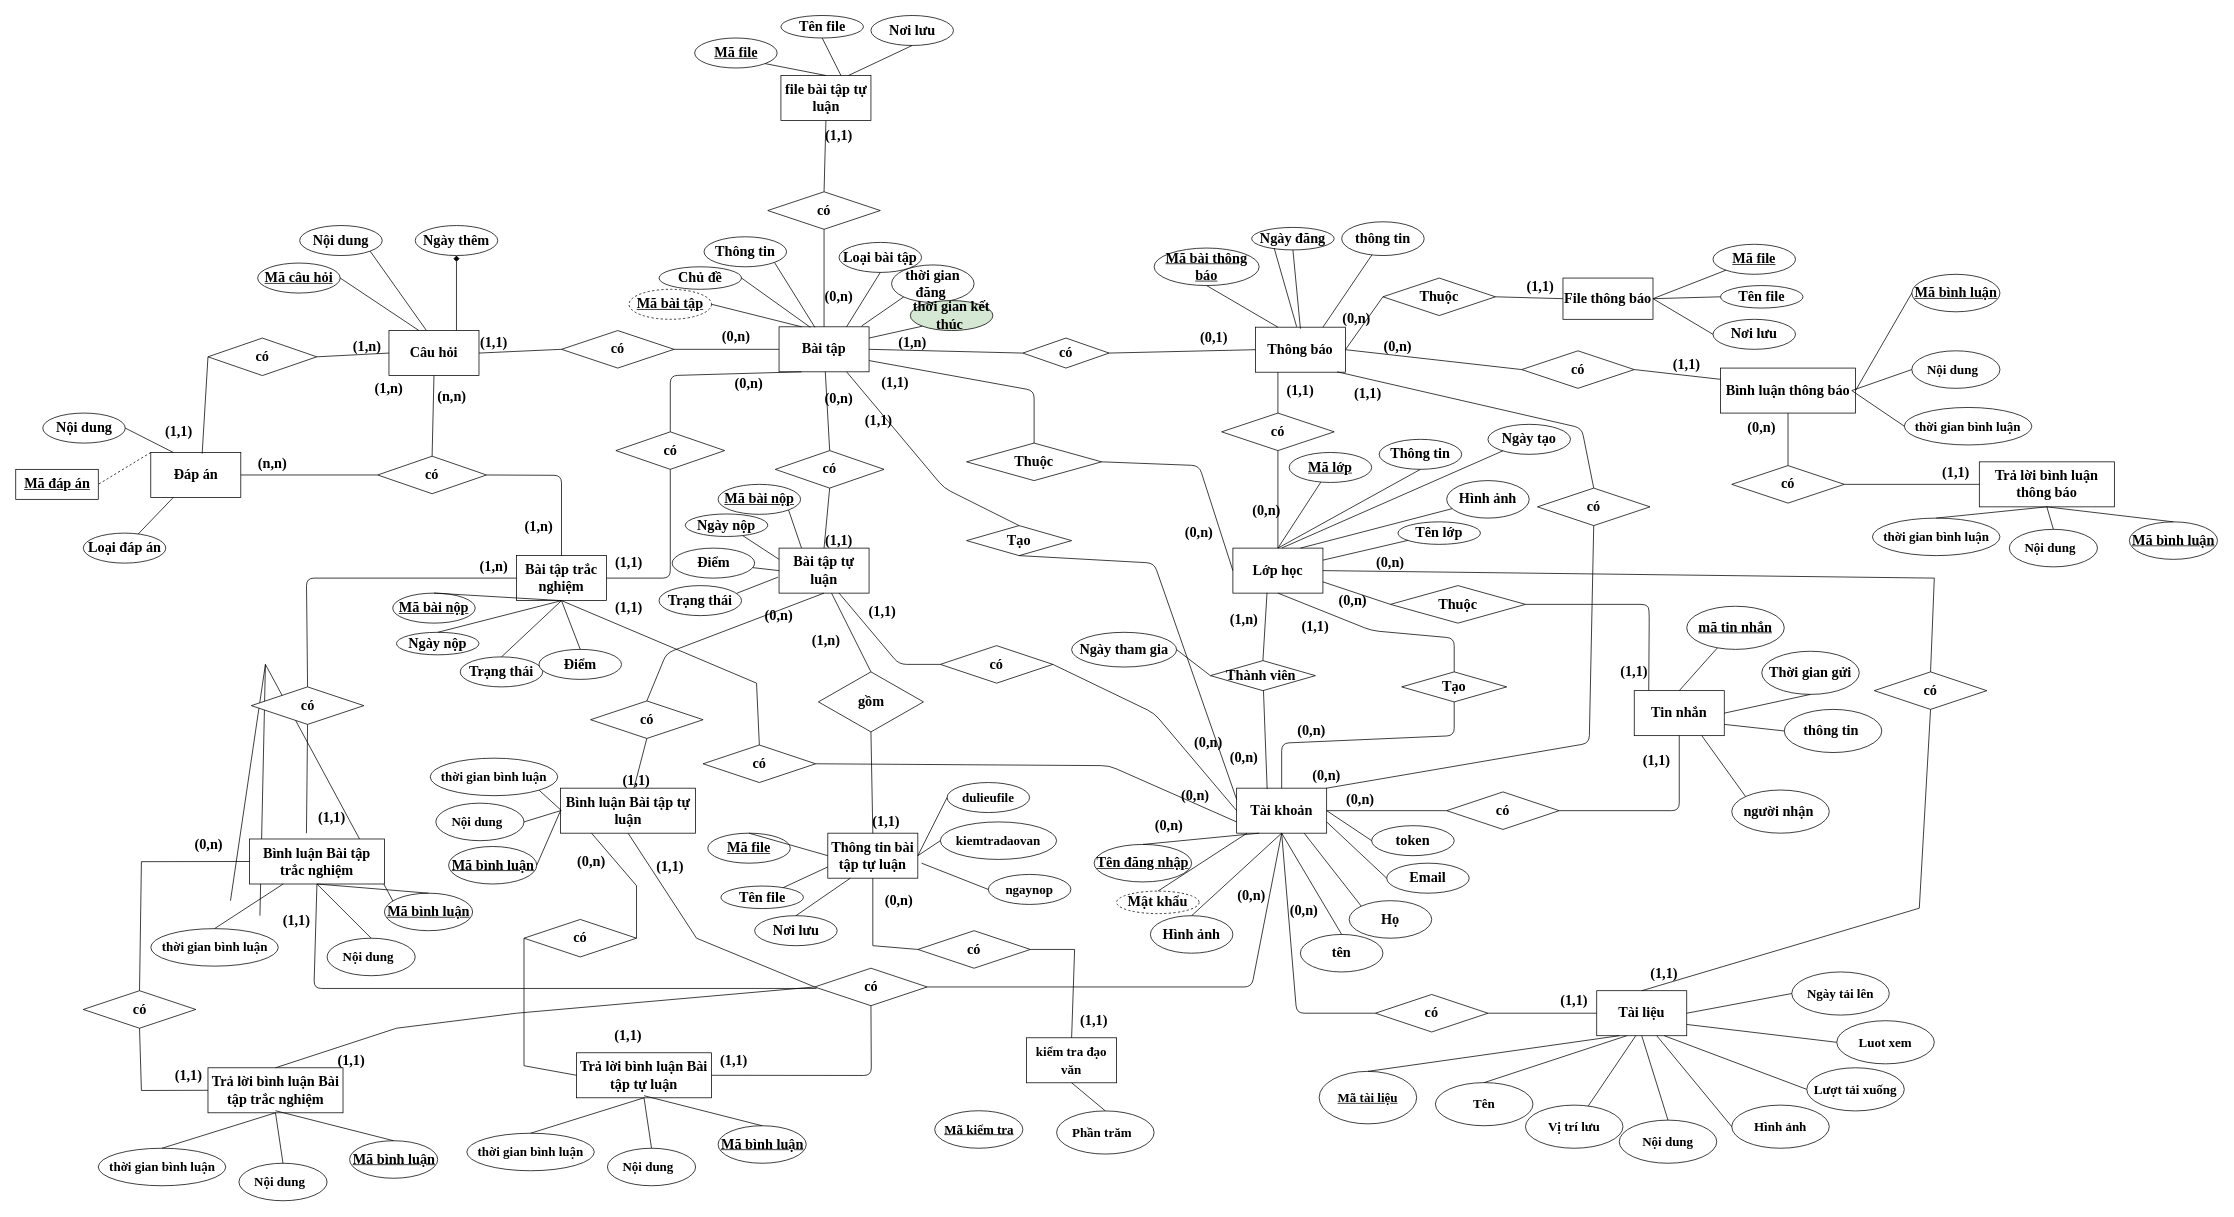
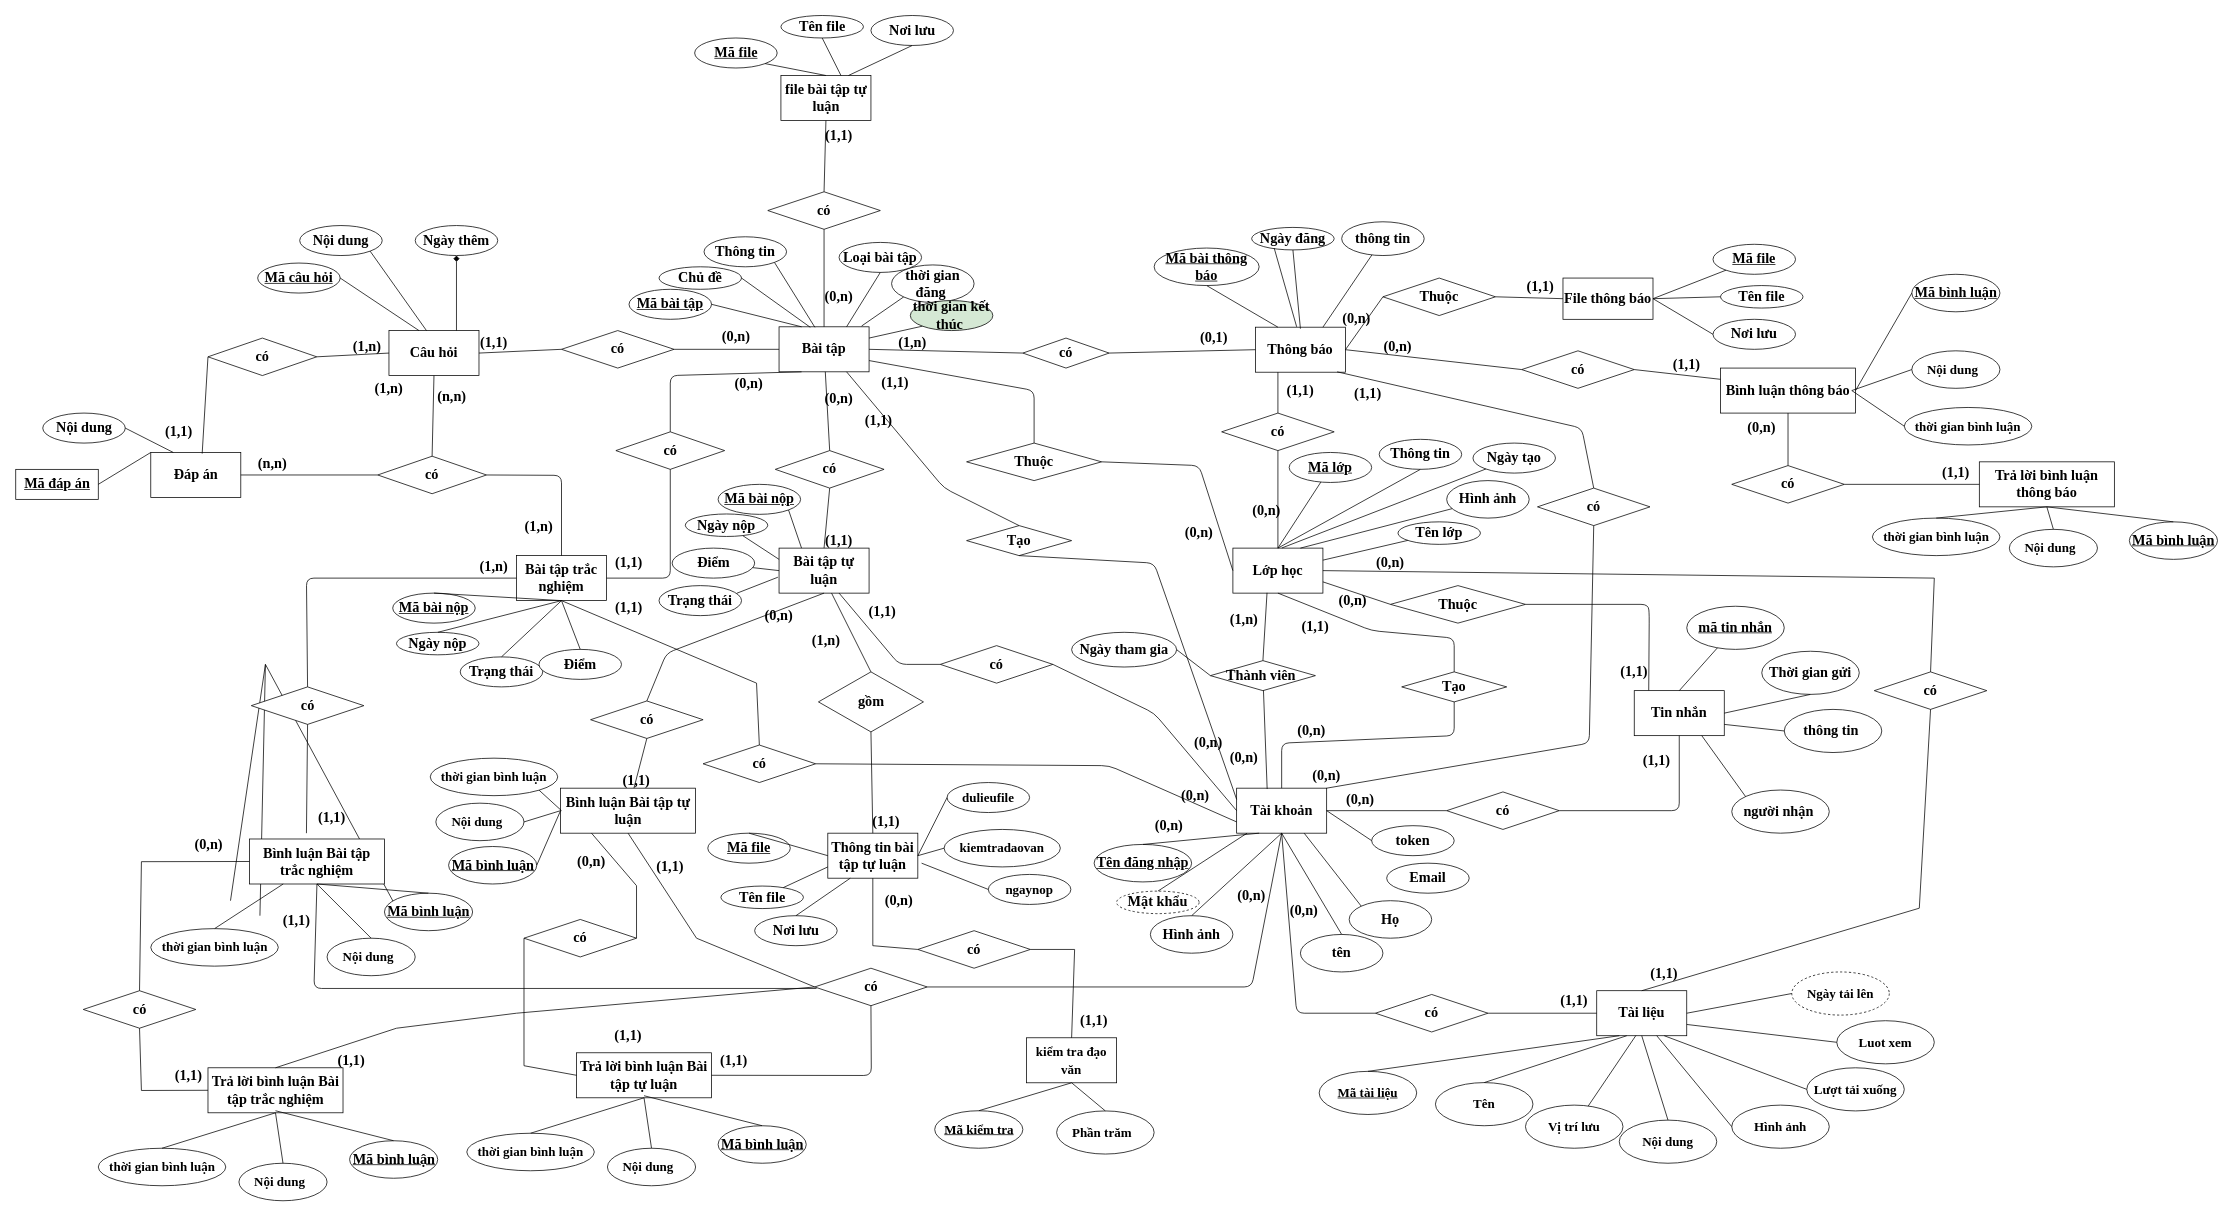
- <mxCell id="4" value="Mã bài tập" style="ellipse;whiteSpace=wrap;html=1;fontSize=19;fontFamily=Times New Roman;fontStyle=5;dashed=1;" parent="1" vertex="1"><mxGeometry x="838" y="385" width="110" height="40" as="geometry" /></mxCell>
+ <mxCell id="4" value="Mã bài tập" style="ellipse;whiteSpace=wrap;html=1;fontSize=19;fontFamily=Times New Roman;fontStyle=5" parent="1" vertex="1"><mxGeometry x="838" y="385" width="110" height="40" as="geometry" /></mxCell>
- <mxCell id="14" value="Ngày tạo" style="ellipse;whiteSpace=wrap;html=1;fontSize=19;fontFamily=Times New Roman;fontStyle=1" parent="1" vertex="1"><mxGeometry x="1983" y="565" width="110" height="40" as="geometry" /></mxCell>
+ <mxCell id="14" value="Ngày tạo" style="ellipse;whiteSpace=wrap;html=1;fontSize=19;fontFamily=Times New Roman;fontStyle=1" parent="1" vertex="1"><mxGeometry x="1963" y="590" width="110" height="40" as="geometry" /></mxCell>
- <mxCell id="64" value="" style="endArrow=none;html=1;fontSize=19;entryX=1;entryY=0.5;entryDx=0;entryDy=0;exitX=0;exitY=0;exitDx=0;exitDy=0;fontFamily=Times New Roman;fontStyle=1;dashed=1;" parent="1" source="18" target="42" edge="1"><mxGeometry width="50" height="50" relative="1" as="geometry"><mxPoint x="270.5" y="652.5" as="sourcePoint" /><mxPoint x="320.5" y="602.5" as="targetPoint" /></mxGeometry></mxCell>
+ <mxCell id="64" value="" style="endArrow=none;html=1;fontSize=19;entryX=1;entryY=0.5;entryDx=0;entryDy=0;exitX=0;exitY=0;exitDx=0;exitDy=0;fontFamily=Times New Roman;fontStyle=1" parent="1" source="18" target="42" edge="1"><mxGeometry width="50" height="50" relative="1" as="geometry"><mxPoint x="270.5" y="652.5" as="sourcePoint" /><mxPoint x="320.5" y="602.5" as="targetPoint" /></mxGeometry></mxCell>
- <mxCell id="66" value="" style="endArrow=none;html=1;fontSize=19;exitX=0.25;exitY=1;exitDx=0;exitDy=0;fontFamily=Times New Roman;fontStyle=1" parent="1" source="18" target="44" edge="1"><mxGeometry width="50" height="50" relative="1" as="geometry"><mxPoint x="254.913" y="612.5" as="sourcePoint" /><mxPoint x="210.574" y="527.162" as="targetPoint" /></mxGeometry></mxCell>
- <mxCell id="44" value="Loại đáp án" style="ellipse;whiteSpace=wrap;html=1;fontSize=19;fontFamily=Times New Roman;fontStyle=1" parent="1" vertex="1"><mxGeometry x="110.5" y="710" width="110" height="40" as="geometry" /></mxCell>
- <mxCell id="206" value="&lt;span style=&quot;font-size:13.0pt;line-height:115%;&lt;br/&gt;font-family:&amp;quot;Times New Roman&amp;quot;,serif;mso-fareast-font-family:Calibri;mso-fareast-theme-font:&lt;br/&gt;minor-latin;mso-ansi-language:EN-US;mso-fareast-language:EN-US;mso-bidi-language:&lt;br/&gt;AR-SA&quot;&gt;kiemtradaovan&lt;/span&gt;" style="ellipse;whiteSpace=wrap;html=1;fontSize=19;fontFamily=Times New Roman;fontStyle=1;" parent="1" vertex="1"><mxGeometry x="1253" y="1095" width="155" height="50" as="geometry" /></mxCell>
+ <mxCell id="206" value="&lt;span style=&quot;font-size:13.0pt;line-height:115%;&lt;br/&gt;font-family:&amp;quot;Times New Roman&amp;quot;,serif;mso-fareast-font-family:Calibri;mso-fareast-theme-font:&lt;br/&gt;minor-latin;mso-ansi-language:EN-US;mso-fareast-language:EN-US;mso-bidi-language:&lt;br/&gt;AR-SA&quot;&gt;kiemtradaovan&lt;/span&gt;" style="ellipse;whiteSpace=wrap;html=1;fontSize=19;fontFamily=Times New Roman;fontStyle=1;" parent="1" vertex="1"><mxGeometry x="1258" y="1105" width="155" height="50" as="geometry" /></mxCell>
- <mxCell id="144" value="" style="endArrow=none;html=1;fontSize=19;entryX=0;entryY=0.5;entryDx=0;entryDy=0;exitX=1;exitY=0.75;exitDx=0;exitDy=0;fontFamily=Times New Roman;fontStyle=1" parent="1" source="120" target="123" edge="1"><mxGeometry width="50" height="50" relative="1" as="geometry"><mxPoint x="1788" y="950" as="sourcePoint" /><mxPoint x="1838" y="900" as="targetPoint" /></mxGeometry></mxCell>
- <mxCell id="333" value="&lt;span style=&quot;font-size:13.0pt;line-height:115%;&lt;br/&gt;font-family:&amp;quot;Times New Roman&amp;quot;,serif;mso-fareast-font-family:Calibri;mso-fareast-theme-font:&lt;br/&gt;minor-latin;mso-ansi-language:EN-US;mso-fareast-language:EN-US;mso-bidi-language:&lt;br/&gt;AR-SA&quot;&gt;Ngày tải lên&lt;/span&gt;" style="ellipse;whiteSpace=wrap;html=1;fontSize=19;fontFamily=Times New Roman;fontStyle=1;" parent="1" vertex="1"><mxGeometry x="2388" y="1295" width="130" height="57.5" as="geometry" /></mxCell>
+ <mxCell id="333" value="&lt;span style=&quot;font-size:13.0pt;line-height:115%;&lt;br/&gt;font-family:&amp;quot;Times New Roman&amp;quot;,serif;mso-fareast-font-family:Calibri;mso-fareast-theme-font:&lt;br/&gt;minor-latin;mso-ansi-language:EN-US;mso-fareast-language:EN-US;mso-bidi-language:&lt;br/&gt;AR-SA&quot;&gt;Ngày tải lên&lt;/span&gt;" style="ellipse;whiteSpace=wrap;html=1;fontSize=19;fontFamily=Times New Roman;fontStyle=1;dashed=1;" parent="1" vertex="1"><mxGeometry x="2388" y="1295" width="130" height="57.5" as="geometry" /></mxCell>
+ <mxCell id="331" value="" style="endArrow=none;html=1;rounded=0;entryX=0.5;entryY=0;entryDx=0;entryDy=0;exitX=0.5;exitY=1;exitDx=0;exitDy=0;" parent="1" source="322" target="329" edge="1"><mxGeometry width="50" height="50" relative="1" as="geometry"><mxPoint x="1278" y="1150" as="sourcePoint" /><mxPoint x="1328" y="1100" as="targetPoint" /></mxGeometry></mxCell>
- <mxCell id="296" value="&lt;span style=&quot;font-size:13.0pt;line-height:115%;&lt;br/&gt;font-family:&amp;quot;Times New Roman&amp;quot;,serif;mso-fareast-font-family:Calibri;mso-fareast-theme-font:&lt;br/&gt;minor-latin;mso-ansi-language:EN-US;mso-fareast-language:EN-US;mso-bidi-language:&lt;br/&gt;AR-SA&quot;&gt;Mã tài liệu&lt;/span&gt;" style="ellipse;whiteSpace=wrap;html=1;fontSize=19;fontFamily=Times New Roman;fontStyle=5;" parent="1" vertex="1"><mxGeometry x="1758" y="1427.5" width="130" height="70" as="geometry" /></mxCell>
+ <mxCell id="296" value="&lt;span style=&quot;font-size:13.0pt;line-height:115%;&lt;br/&gt;font-family:&amp;quot;Times New Roman&amp;quot;,serif;mso-fareast-font-family:Calibri;mso-fareast-theme-font:&lt;br/&gt;minor-latin;mso-ansi-language:EN-US;mso-fareast-language:EN-US;mso-bidi-language:&lt;br/&gt;AR-SA&quot;&gt;Mã tài liệu&lt;/span&gt;" style="ellipse;whiteSpace=wrap;html=1;fontSize=19;fontFamily=Times New Roman;fontStyle=5;" parent="1" vertex="1"><mxGeometry x="1758" y="1427.5" width="130" height="57.5" as="geometry" /></mxCell>
